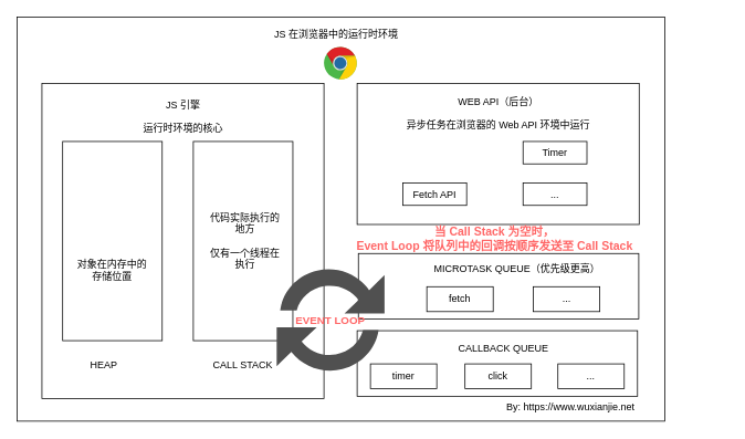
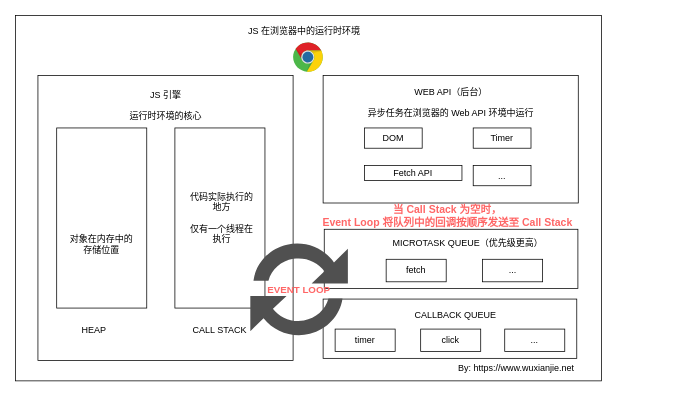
+ <mxCell id="16" value="&lt;font color=&quot;#000000&quot;&gt;DOM&lt;/font&gt;" style="rounded=0;whiteSpace=wrap;html=1;fontColor=#FF6666;" parent="1" vertex="1"><mxGeometry x="485" y="170" width="77" height="27" as="geometry" /></mxCell>
- <mxCell id="17" value="&lt;font color=&quot;#000000&quot;&gt;Fetch API&lt;br&gt;&lt;/font&gt;" style="rounded=0;whiteSpace=wrap;html=1;fontColor=#FF6666;" parent="1" vertex="1"><mxGeometry x="485" y="220" width="77" height="27" as="geometry" /></mxCell>
+ <mxCell id="17" value="&lt;font color=&quot;#000000&quot;&gt;Fetch API&lt;br&gt;&lt;/font&gt;" style="rounded=0;whiteSpace=wrap;html=1;fontColor=#FF6666;" parent="1" vertex="1"><mxGeometry x="485" y="220" width="130" height="20" as="geometry" /></mxCell>
